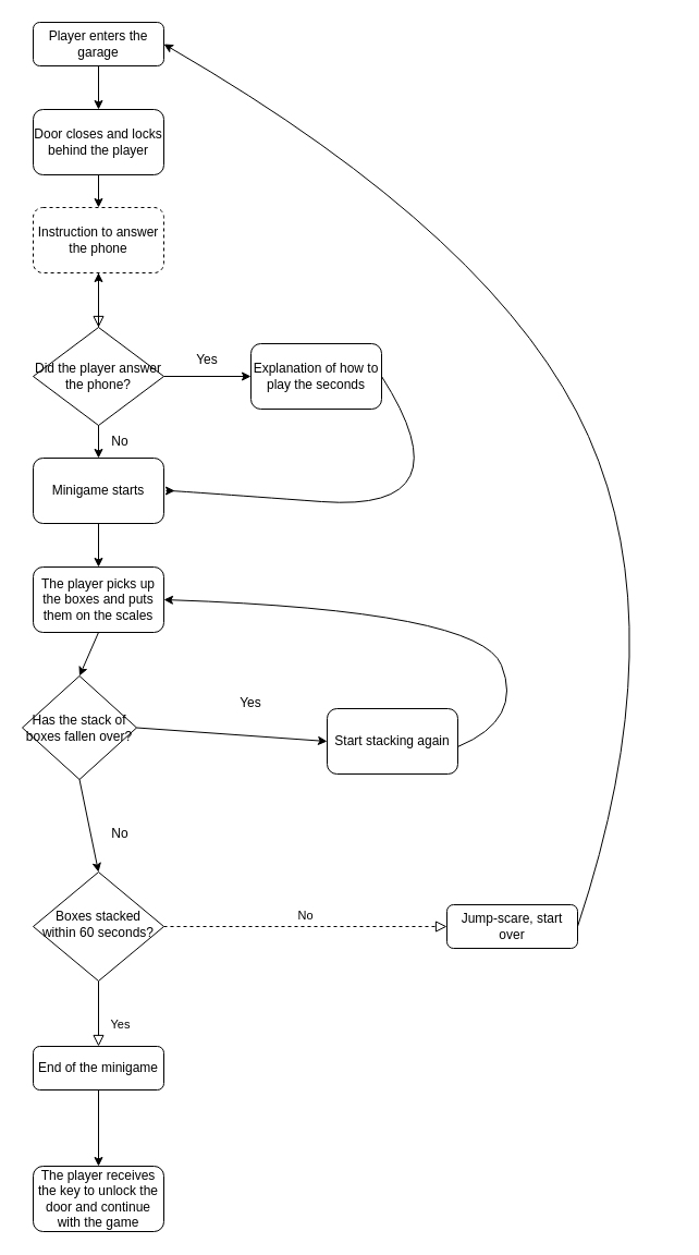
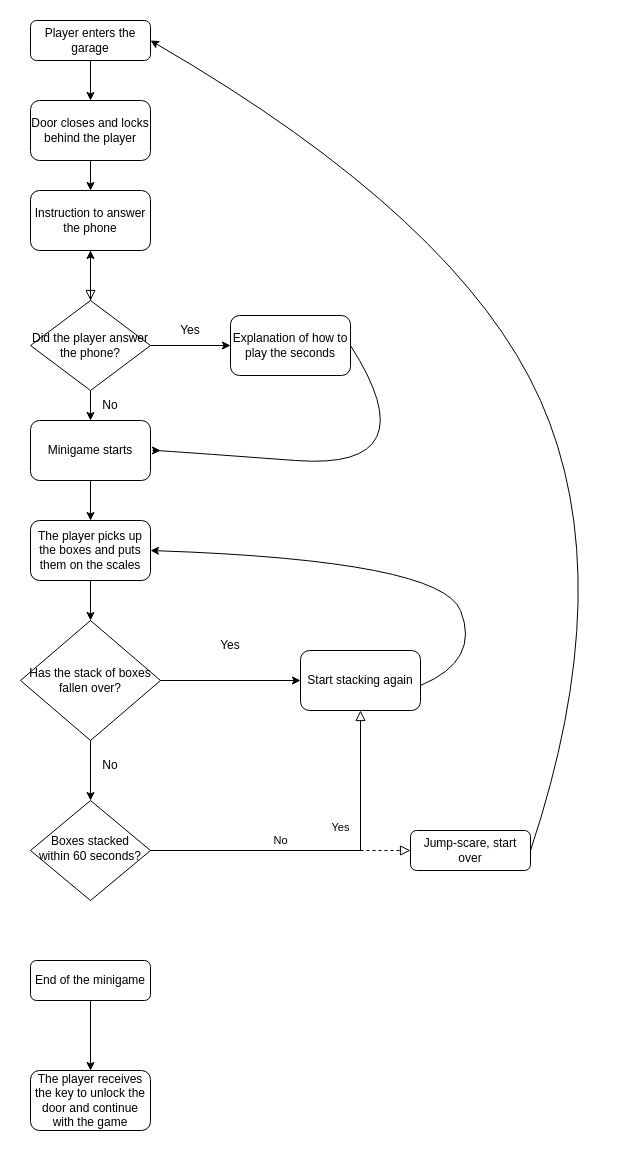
- <mxCell id="9" value="Instruction to answer the phone" style="rounded=1;whiteSpace=wrap;html=1;dashed=1;" parent="1" vertex="1"><mxGeometry x="30" y="190" width="120" height="60" as="geometry" /></mxCell>
+ <mxCell id="9" value="Instruction to answer the phone" style="rounded=1;whiteSpace=wrap;html=1;" parent="1" vertex="1"><mxGeometry x="30" y="190" width="120" height="60" as="geometry" /></mxCell>
- <mxCell id="20" value="Has the stack of boxes fallen over?" style="rhombus;whiteSpace=wrap;html=1;" parent="1" vertex="1"><mxGeometry x="20" y="620" width="105" height="95" as="geometry" /></mxCell>
+ <mxCell id="20" value="Has the stack of boxes fallen over?" style="rhombus;whiteSpace=wrap;html=1;" parent="1" vertex="1"><mxGeometry x="20" y="620" width="140" height="120" as="geometry" /></mxCell>
- <mxCell id="4" value="Yes" style="rounded=0;html=1;jettySize=auto;orthogonalLoop=1;fontSize=11;endArrow=block;endFill=0;endSize=8;strokeWidth=1;shadow=0;labelBackgroundColor=none;edgeStyle=orthogonalEdgeStyle;entryX=0.5;entryY=0;entryDx=0;entryDy=0;entryPerimeter=0;" parent="1" source="6" target="7" edge="1"><mxGeometry x="0.333" y="20" relative="1" as="geometry"><mxPoint as="offset" /><mxPoint x="90" y="920" as="targetPoint" /></mxGeometry></mxCell>
+ <mxCell id="4" value="Yes" style="rounded=0;html=1;jettySize=auto;orthogonalLoop=1;fontSize=11;endArrow=block;endFill=0;endSize=8;strokeWidth=1;shadow=0;labelBackgroundColor=none;edgeStyle=orthogonalEdgeStyle;" parent="1" source="6" target="24" edge="1"><mxGeometry x="0.333" y="20" relative="1" as="geometry"><mxPoint as="offset" /><mxPoint x="90" y="920" as="targetPoint" /></mxGeometry></mxCell>
